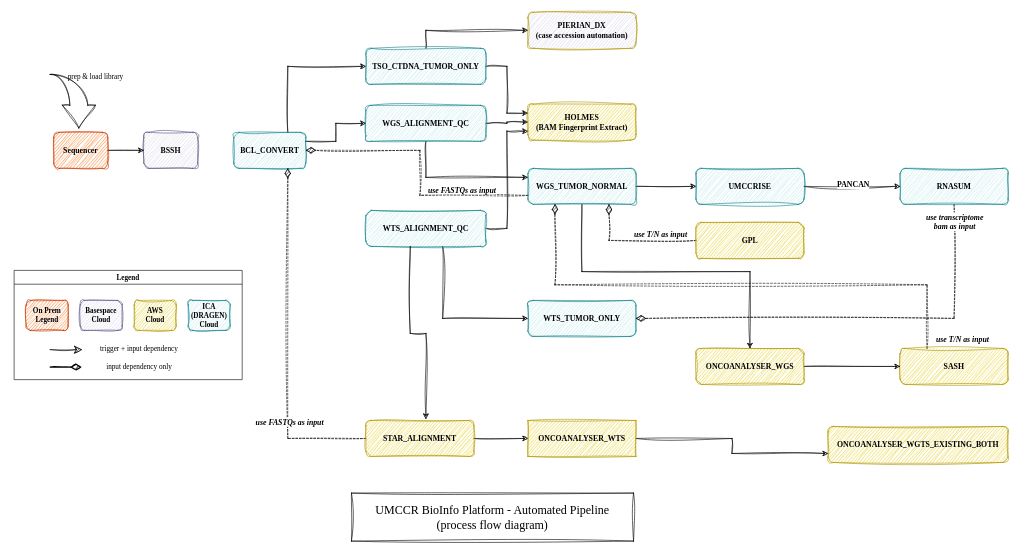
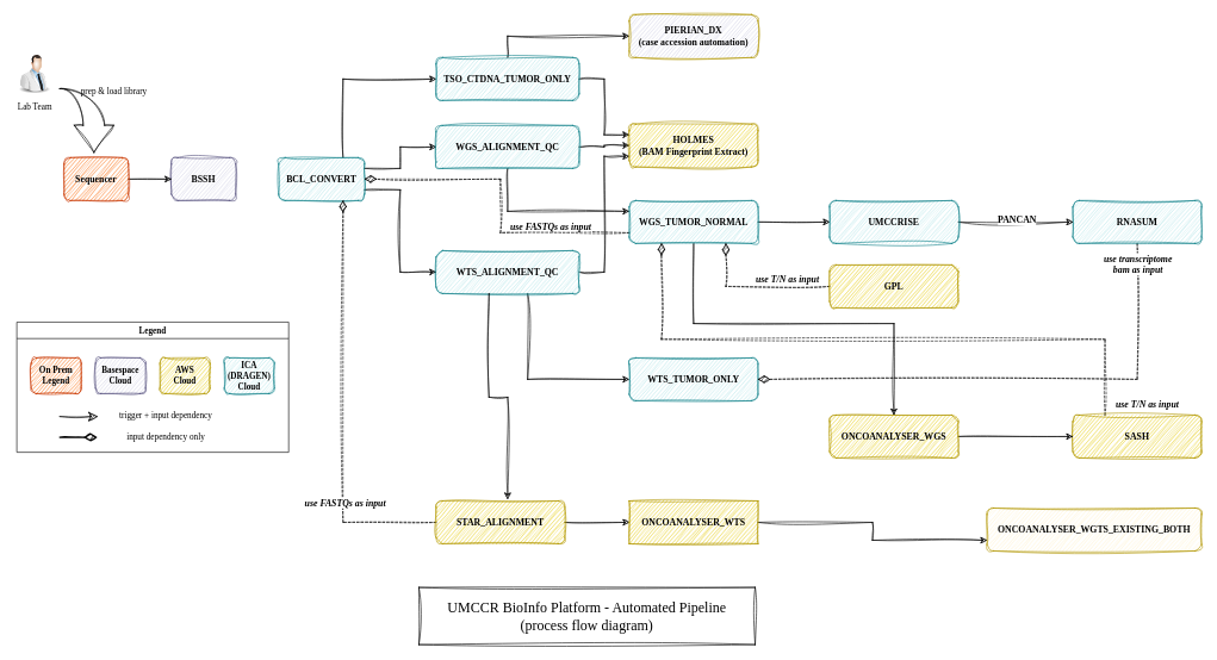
+ <mxCell id="60" value="&lt;font style=&quot;font-size: 12px;&quot; face=&quot;Comic Sans MS&quot;&gt;Lab Team&lt;/font&gt;" style="image;html=1;image=img/lib/clip_art/people/Scientist_Man_128x128.png" parent="1" vertex="1"><mxGeometry x="20" y="71" width="56" height="64" as="geometry" /></mxCell>
+ <mxCell id="5" style="edgeStyle=orthogonalEdgeStyle;rounded=0;orthogonalLoop=1;jettySize=auto;html=1;exitX=1;exitY=0.75;exitDx=0;exitDy=0;entryX=0;entryY=0.5;entryDx=0;entryDy=0;sketch=1;curveFitting=1;jiggle=2;shadow=0;fontFamily=Comic Sans MS;fontStyle=1;fontSize=13;flowAnimation=0;" parent="1" source="6" target="12" edge="1"><mxGeometry relative="1" as="geometry" /></mxCell>
- <mxCell id="42" value="ONCOANALYSER_WGTS_EXISTING_BOTH" style="rounded=1;whiteSpace=wrap;html=1;sketch=1;curveFitting=1;jiggle=2;fontFamily=Comic Sans MS;fillColor=#e3c800;strokeColor=#B09500;fontColor=#000000;fontStyle=1;fontSize=13;" parent="1" vertex="1"><mxGeometry x="1379" y="710" width="300" height="60" as="geometry" /></mxCell>
+ <mxCell id="42" value="ONCOANALYSER_WGTS_EXISTING_BOTH" style="rounded=1;whiteSpace=wrap;html=1;sketch=1;curveFitting=1;jiggle=2;fontFamily=Comic Sans MS;fillColor=#fff2cc;strokeColor=#B09500;fontColor=#000000;fontStyle=1;fontSize=13;" parent="1" vertex="1"><mxGeometry x="1379" y="710" width="300" height="60" as="geometry" /></mxCell>
